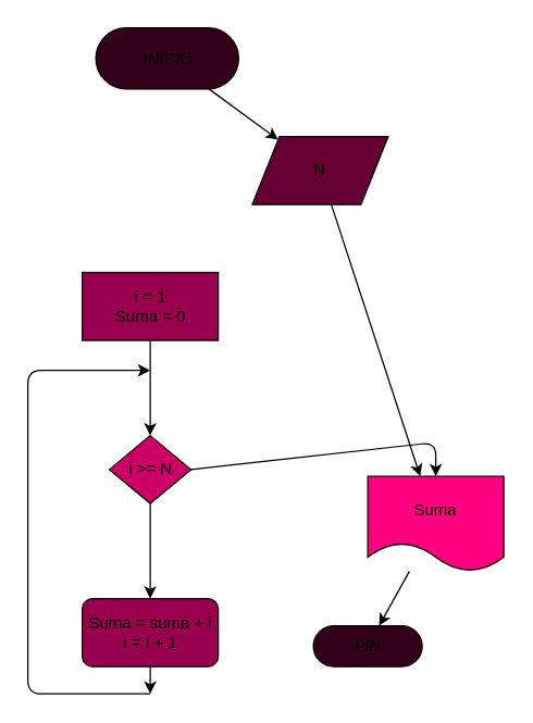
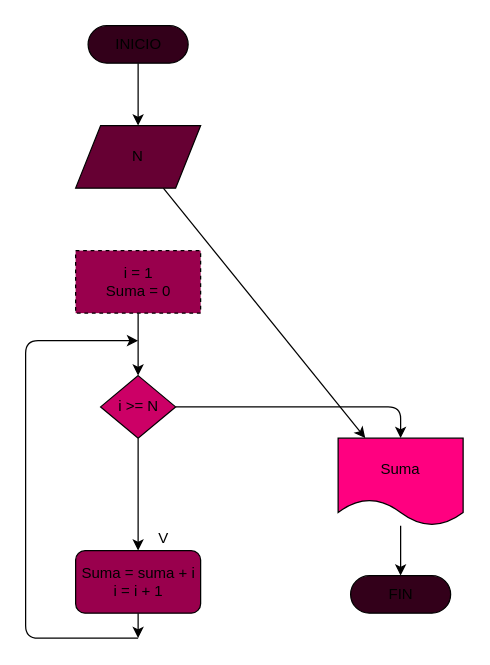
- <mxCell id="3" value="INICIO" style="html=1;dashed=0;whitespace=wrap;shape=mxgraph.dfd.start;fillColor=#33001A;" parent="1" vertex="1"><mxGeometry x="70" y="20" width="105" height="45" as="geometry" /></mxCell>
+ <mxCell id="3" value="INICIO" style="html=1;dashed=0;whitespace=wrap;shape=mxgraph.dfd.start;fillColor=#33001A;" parent="1" vertex="1"><mxGeometry x="70" y="20" width="80" height="30" as="geometry" /></mxCell>
- <mxCell id="5" value="N" style="shape=parallelogram;perimeter=parallelogramPerimeter;whiteSpace=wrap;html=1;dashed=0;fillColor=#660033;" parent="1" vertex="1"><mxGeometry x="185" y="100" width="100" height="50" as="geometry" /></mxCell>
+ <mxCell id="5" value="N" style="shape=parallelogram;perimeter=parallelogramPerimeter;whiteSpace=wrap;html=1;dashed=0;fillColor=#660033;" parent="1" vertex="1"><mxGeometry x="60" y="100" width="100" height="50" as="geometry" /></mxCell>
- <mxCell id="7" value="i = 1&lt;br&gt;Suma = 0" style="html=1;dashed=0;whitespace=wrap;fillColor=#99004D;" parent="1" vertex="1"><mxGeometry x="60" y="200" width="100" height="50" as="geometry" /></mxCell>
+ <mxCell id="7" value="i = 1&lt;br&gt;Suma = 0" style="html=1;dashed=1;whitespace=wrap;fillColor=#99004D;" parent="1" vertex="1"><mxGeometry x="60" y="200" width="100" height="50" as="geometry" /></mxCell>
- <mxCell id="10" value="i &amp;gt;= N" style="shape=rhombus;html=1;dashed=0;whitespace=wrap;perimeter=rhombusPerimeter;fillColor=#CC0066;" parent="1" vertex="1"><mxGeometry x="80" y="320" width="60" height="50" as="geometry" /></mxCell>
+ <mxCell id="10" value="i &amp;gt;= N" style="shape=rhombus;html=1;dashed=0;whitespace=wrap;perimeter=rhombusPerimeter;fillColor=#CC0066;" parent="1" vertex="1"><mxGeometry x="80" y="300" width="60" height="50" as="geometry" /></mxCell>
+ <mxCell id="17" value="V" style="text;html=1;align=center;verticalAlign=middle;resizable=0;points=[];autosize=1;strokeColor=none;fillColor=none;" parent="1" vertex="1"><mxGeometry x="120" y="420" width="20" height="20" as="geometry" /></mxCell>
- <mxCell id="16" value="FIN" style="html=1;dashed=0;whitespace=wrap;shape=mxgraph.dfd.start;fillColor=#33001A;" parent="1" vertex="1"><mxGeometry x="230" y="460" width="80" height="30" as="geometry" /></mxCell>
+ <mxCell id="16" value="FIN" style="html=1;dashed=0;whitespace=wrap;shape=mxgraph.dfd.start;fillColor=#33001A;" parent="1" vertex="1"><mxGeometry x="280" y="460" width="80" height="30" as="geometry" /></mxCell>
